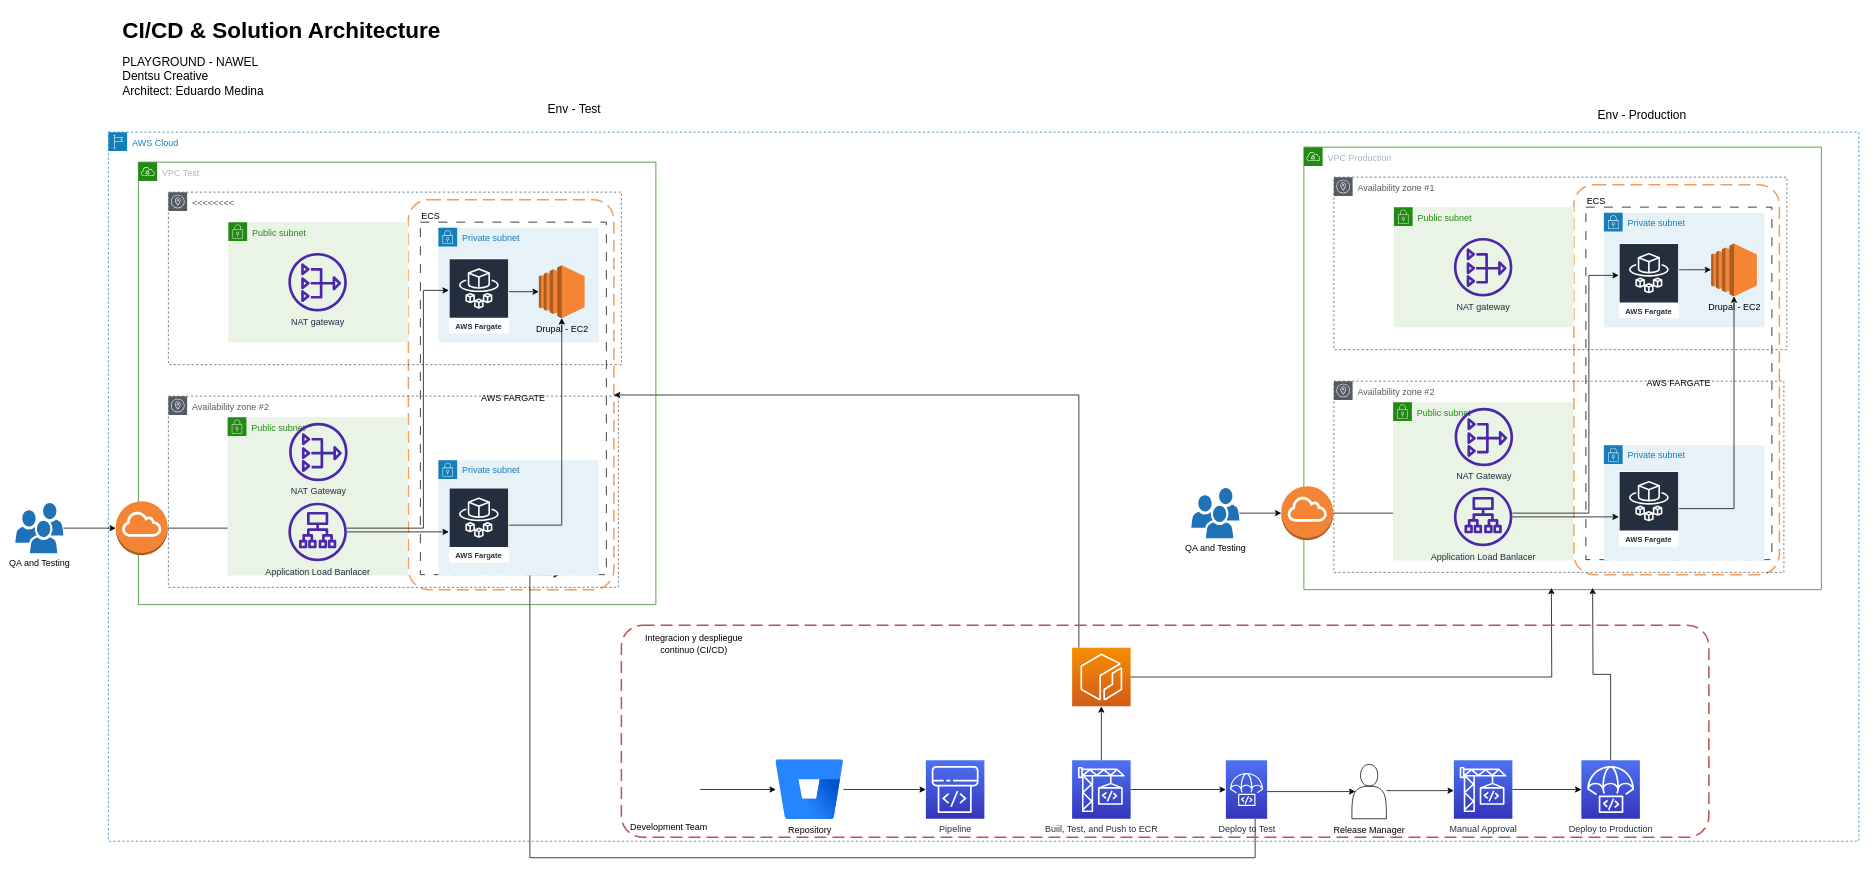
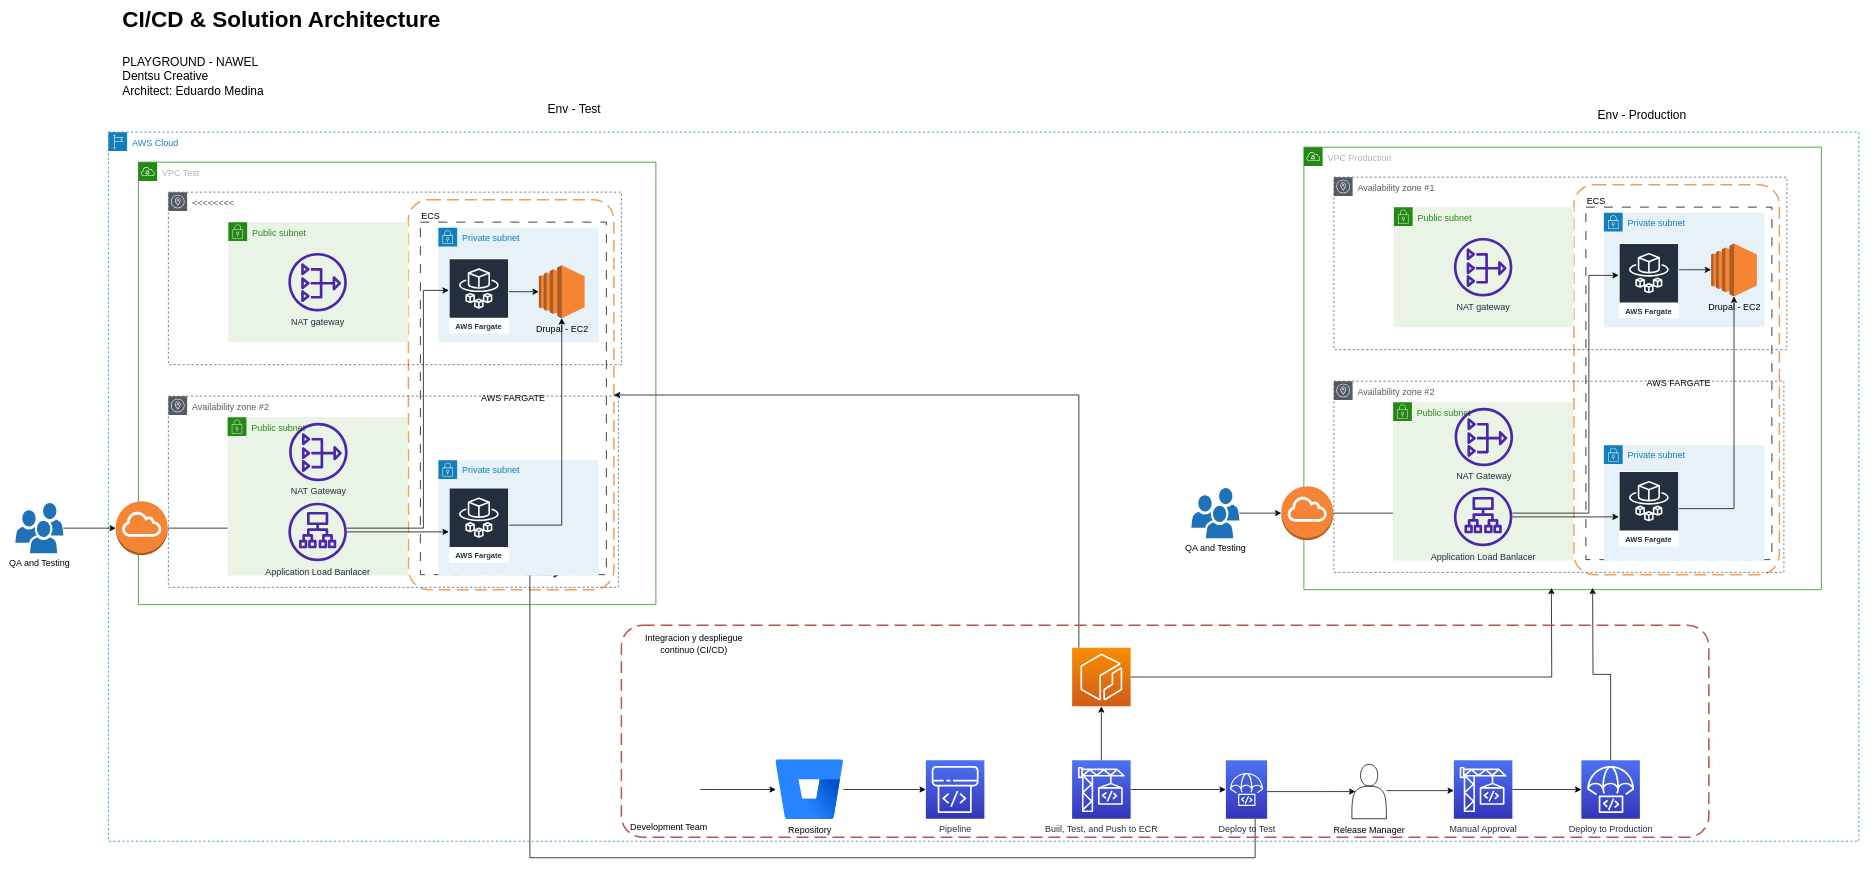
- <mxCell id="6" value="CI/CD &amp;amp; Solution Architecture" style="text;html=1;resizable=0;points=[];autosize=1;align=left;verticalAlign=top;spacingTop=-4;fontSize=30;fontStyle=1" parent="1" vertex="1"><mxGeometry x="160.5" y="20" width="450" height="40" as="geometry" /></mxCell>
+ <mxCell id="6" value="CI/CD &amp;amp; Solution Architecture" style="text;html=1;resizable=0;points=[];autosize=1;align=left;verticalAlign=top;spacingTop=-4;fontSize=30;fontStyle=1" parent="1" vertex="1"><mxGeometry x="160.5" y="5" width="450" height="40" as="geometry" /></mxCell>
